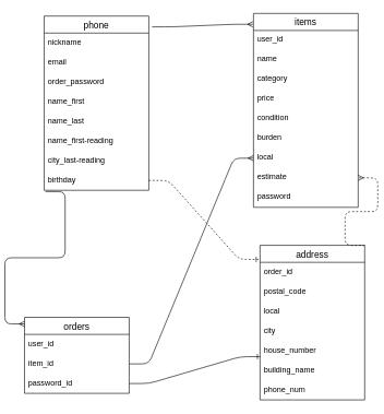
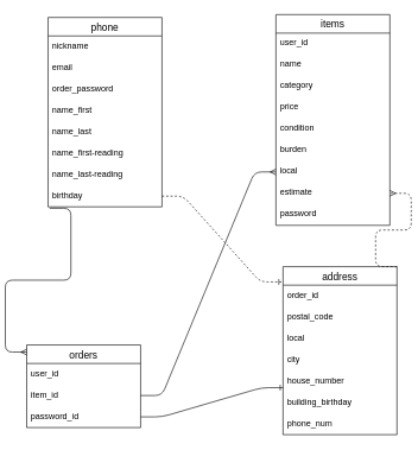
- <mxCell id="33" value="" style="edgeStyle=entityRelationEdgeStyle;fontSize=12;html=1;endArrow=ERmany;exitX=1.031;exitY=0.062;exitDx=0;exitDy=0;exitPerimeter=0;entryX=-0.006;entryY=0.056;entryDx=0;entryDy=0;entryPerimeter=0;" edge="1" parent="1" source="12" target="2"><mxGeometry width="100" height="100" relative="1" as="geometry"><mxPoint x="280" y="354" as="sourcePoint" /><mxPoint x="380" y="254" as="targetPoint" /></mxGeometry></mxCell>
- <mxCell id="19" value="city_last-reading" style="text;strokeColor=none;fillColor=none;spacingLeft=4;spacingRight=4;overflow=hidden;rotatable=0;points=[[0,0.5],[1,0.5]];portConstraint=eastwest;fontSize=12;html=0;" vertex="1" parent="12"><mxGeometry y="206" width="160" height="30" as="geometry" /></mxCell>
+ <mxCell id="19" value="name_last-reading" style="text;strokeColor=none;fillColor=none;spacingLeft=4;spacingRight=4;overflow=hidden;rotatable=0;points=[[0,0.5],[1,0.5]];portConstraint=eastwest;fontSize=12;html=0;" vertex="1" parent="12"><mxGeometry y="206" width="160" height="30" as="geometry" /></mxCell>
- <mxCell id="31" value="building_name" style="text;strokeColor=none;fillColor=none;spacingLeft=4;spacingRight=4;overflow=hidden;rotatable=0;points=[[0,0.5],[1,0.5]];portConstraint=eastwest;fontSize=12;html=0;" vertex="1" parent="25"><mxGeometry y="176" width="160" height="30" as="geometry" /></mxCell>
+ <mxCell id="31" value="building_birthday" style="text;strokeColor=none;fillColor=none;spacingLeft=4;spacingRight=4;overflow=hidden;rotatable=0;points=[[0,0.5],[1,0.5]];portConstraint=eastwest;fontSize=12;html=0;" vertex="1" parent="25"><mxGeometry y="176" width="160" height="30" as="geometry" /></mxCell>
